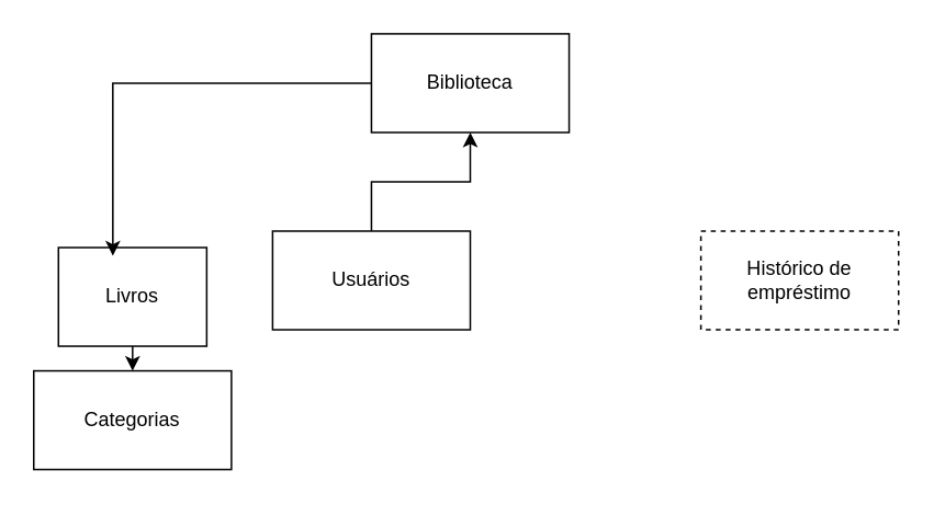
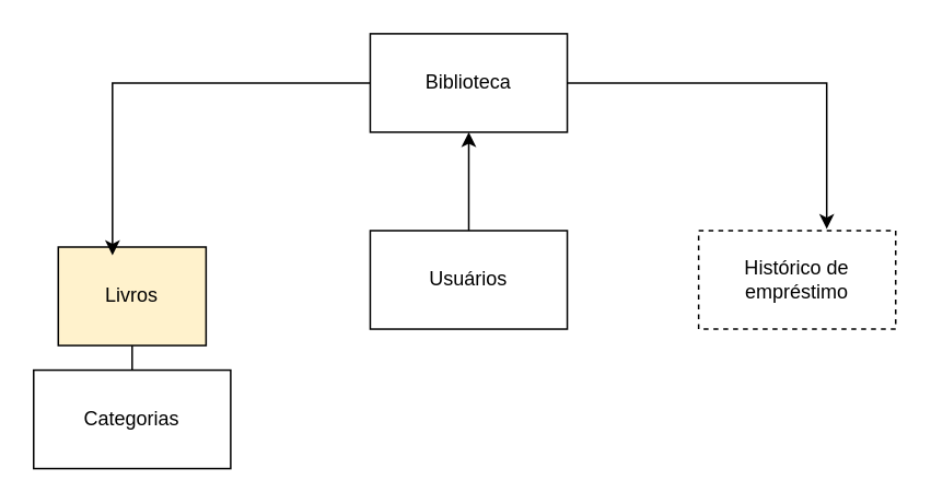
+ <mxCell id="10" style="edgeStyle=orthogonalEdgeStyle;rounded=0;orthogonalLoop=1;jettySize=auto;html=1;exitX=1;exitY=0.5;exitDx=0;exitDy=0;entryX=0.65;entryY=-0.017;entryDx=0;entryDy=0;entryPerimeter=0;" parent="1" source="8" target="7" edge="1"><mxGeometry relative="1" as="geometry" /></mxCell>
- <mxCell id="6" value="Usuários" style="rounded=0;whiteSpace=wrap;html=1;" parent="1" vertex="1"><mxGeometry x="165" y="140" width="120" height="60" as="geometry" /></mxCell>
+ <mxCell id="6" value="Usuários" style="rounded=0;whiteSpace=wrap;html=1;" parent="1" vertex="1"><mxGeometry x="225" y="140" width="120" height="60" as="geometry" /></mxCell>
- <mxCell id="4" value="Livros" style="rounded=0;whiteSpace=wrap;html=1;" parent="1" vertex="1"><mxGeometry x="35" y="150" width="90" height="60" as="geometry" /></mxCell>
+ <mxCell id="4" value="Livros" style="rounded=0;whiteSpace=wrap;html=1;fillColor=#fff2cc;" parent="1" vertex="1"><mxGeometry x="35" y="150" width="90" height="60" as="geometry" /></mxCell>
- <mxCell id="3" style="edgeStyle=orthogonalEdgeStyle;rounded=0;orthogonalLoop=1;jettySize=auto;html=1;exitX=0.5;exitY=1;exitDx=0;exitDy=0;entryX=0.5;entryY=0;entryDx=0;entryDy=0;" parent="1" source="4" target="2" edge="1"><mxGeometry relative="1" as="geometry" /></mxCell>
+ <mxCell id="3" style="edgeStyle=orthogonalEdgeStyle;rounded=0;orthogonalLoop=1;jettySize=auto;html=1;exitX=0.5;exitY=1;exitDx=0;exitDy=0;entryX=0.5;entryY=0;entryDx=0;entryDy=0;endArrow=none;" parent="1" source="4" target="2" edge="1"><mxGeometry relative="1" as="geometry" /></mxCell>
